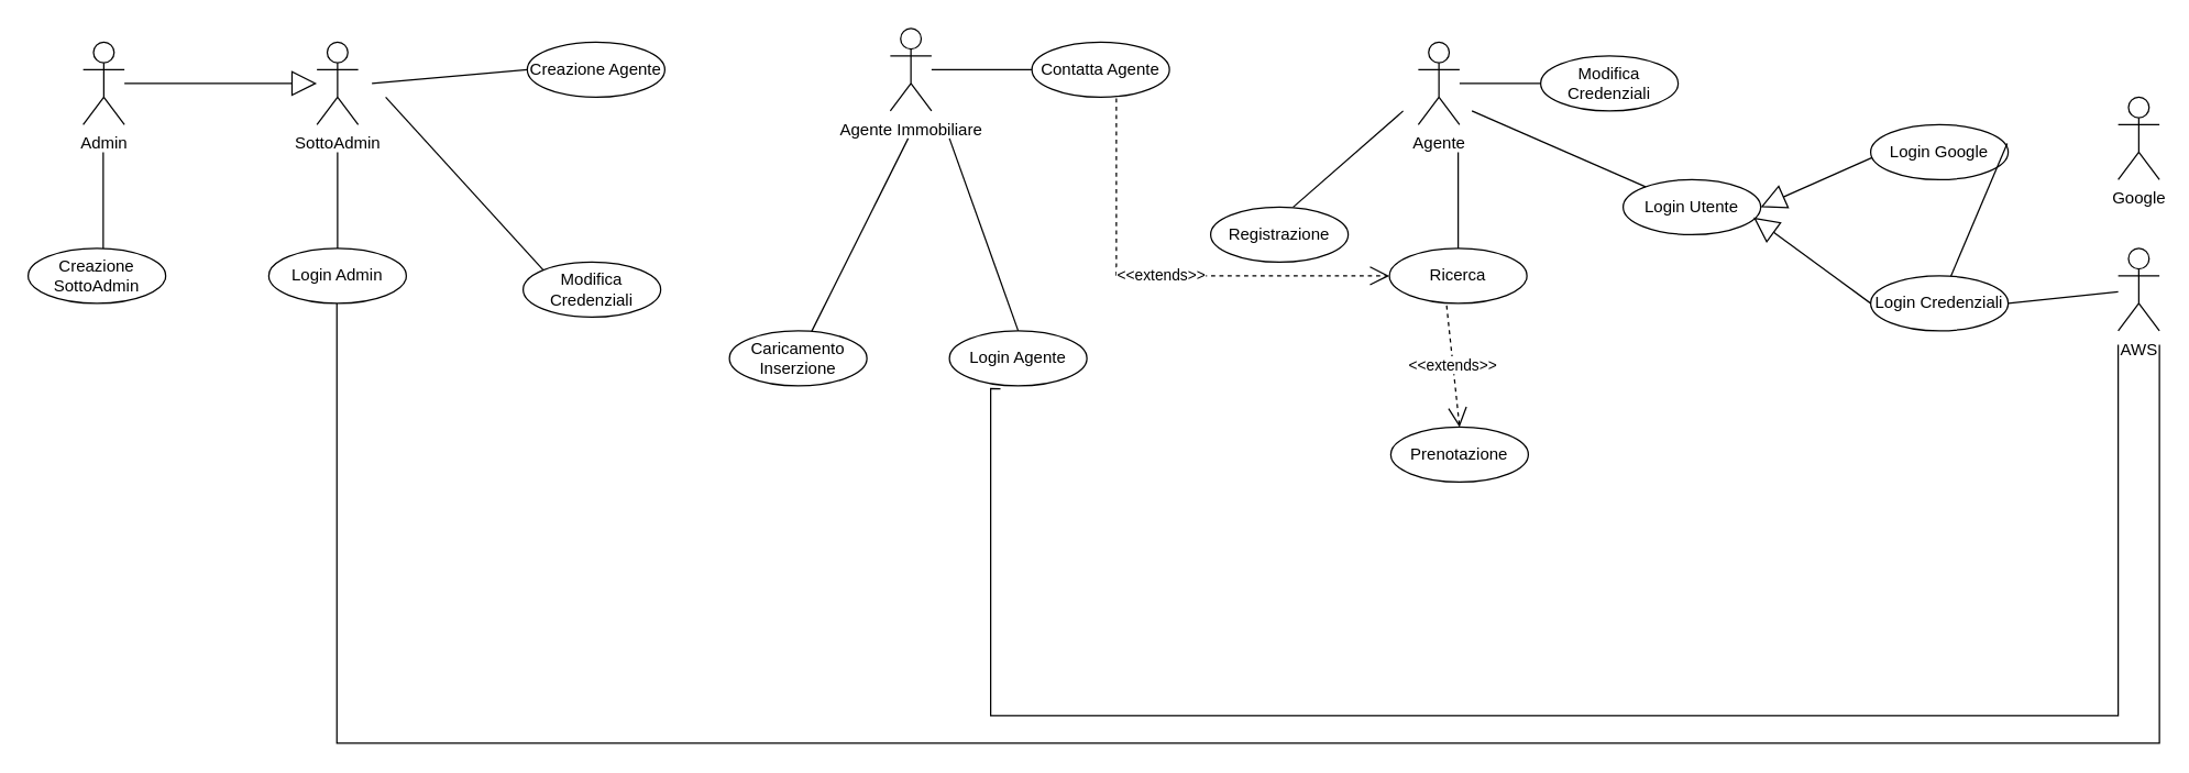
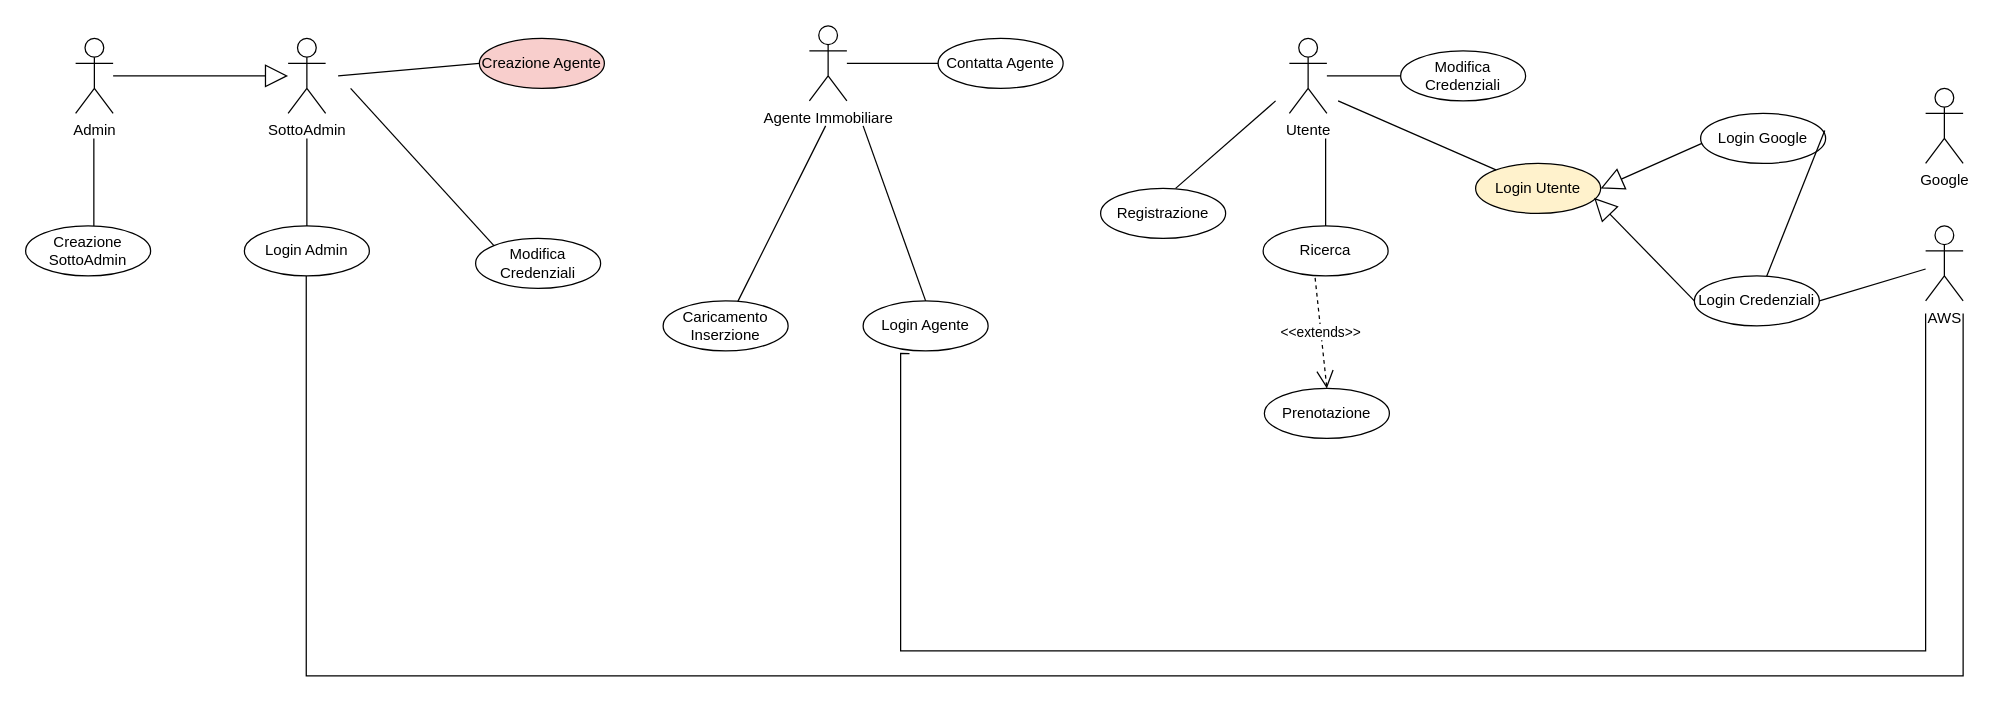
- <mxCell id="9" value="Creazione Agente" style="ellipse;whiteSpace=wrap;html=1;align=center;" vertex="1" parent="1"><mxGeometry x="383" y="30" width="100" height="40" as="geometry" /></mxCell>
+ <mxCell id="9" value="Creazione Agente" style="ellipse;whiteSpace=wrap;html=1;align=center;fillColor=#f8cecc;" vertex="1" parent="1"><mxGeometry x="383" y="30" width="100" height="40" as="geometry" /></mxCell>
- <mxCell id="3" value="Agente" style="shape=umlActor;verticalLabelPosition=bottom;verticalAlign=top;html=1;outlineConnect=0;" vertex="1" parent="1"><mxGeometry x="1031" y="30" width="30" height="60" as="geometry" /></mxCell>
+ <mxCell id="3" value="Utente" style="shape=umlActor;verticalLabelPosition=bottom;verticalAlign=top;html=1;outlineConnect=0;" vertex="1" parent="1"><mxGeometry x="1031" y="30" width="30" height="60" as="geometry" /></mxCell>
- <mxCell id="7" value="Login Utente" style="ellipse;whiteSpace=wrap;html=1;align=center;" vertex="1" parent="1"><mxGeometry x="1180" y="130" width="100" height="40" as="geometry" /></mxCell>
+ <mxCell id="7" value="Login Utente" style="ellipse;whiteSpace=wrap;html=1;align=center;fillColor=#fff2cc;" vertex="1" parent="1"><mxGeometry x="1180" y="130" width="100" height="40" as="geometry" /></mxCell>
- <mxCell id="18" value="&amp;lt;&amp;lt;extends&amp;gt;&amp;gt;" style="endArrow=open;endSize=12;dashed=1;html=1;rounded=0;entryX=0;entryY=0.5;entryDx=0;entryDy=0;exitX=0.614;exitY=1.023;exitDx=0;exitDy=0;exitPerimeter=0;edgeStyle=orthogonalEdgeStyle;" edge="1" parent="1" source="13" target="15"><mxGeometry x="-0.01" width="160" relative="1" as="geometry"><mxPoint x="530" y="120" as="sourcePoint" /><mxPoint x="1071" y="320" as="targetPoint" /><mxPoint as="offset" /></mxGeometry></mxCell>
- <mxCell id="23" value="Login Credenziali" style="ellipse;whiteSpace=wrap;html=1;align=center;" vertex="1" parent="1"><mxGeometry x="1360" y="200" width="100" height="40" as="geometry" /></mxCell>
+ <mxCell id="23" value="Login Credenziali" style="ellipse;whiteSpace=wrap;html=1;align=center;" vertex="1" parent="1"><mxGeometry x="1355" y="220" width="100" height="40" as="geometry" /></mxCell>
